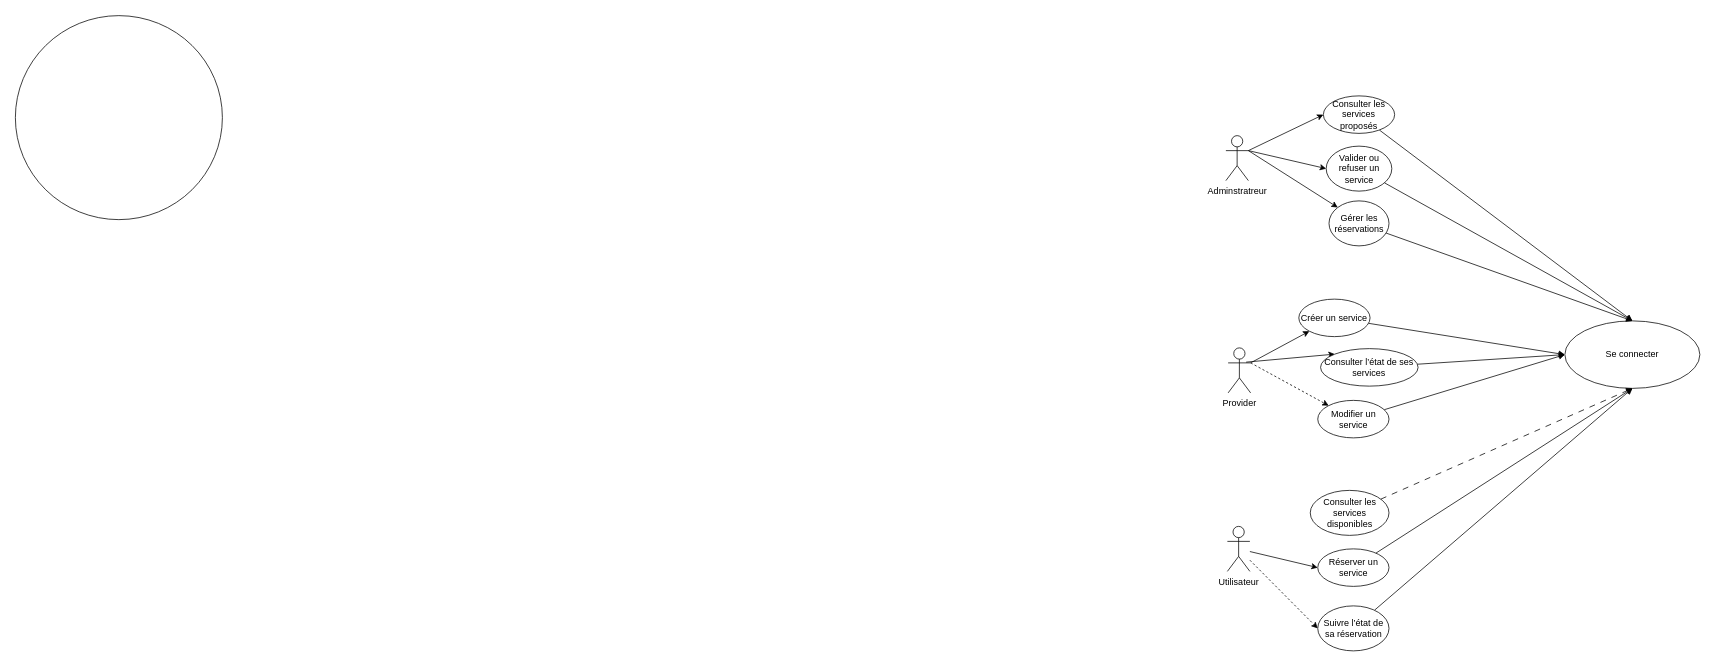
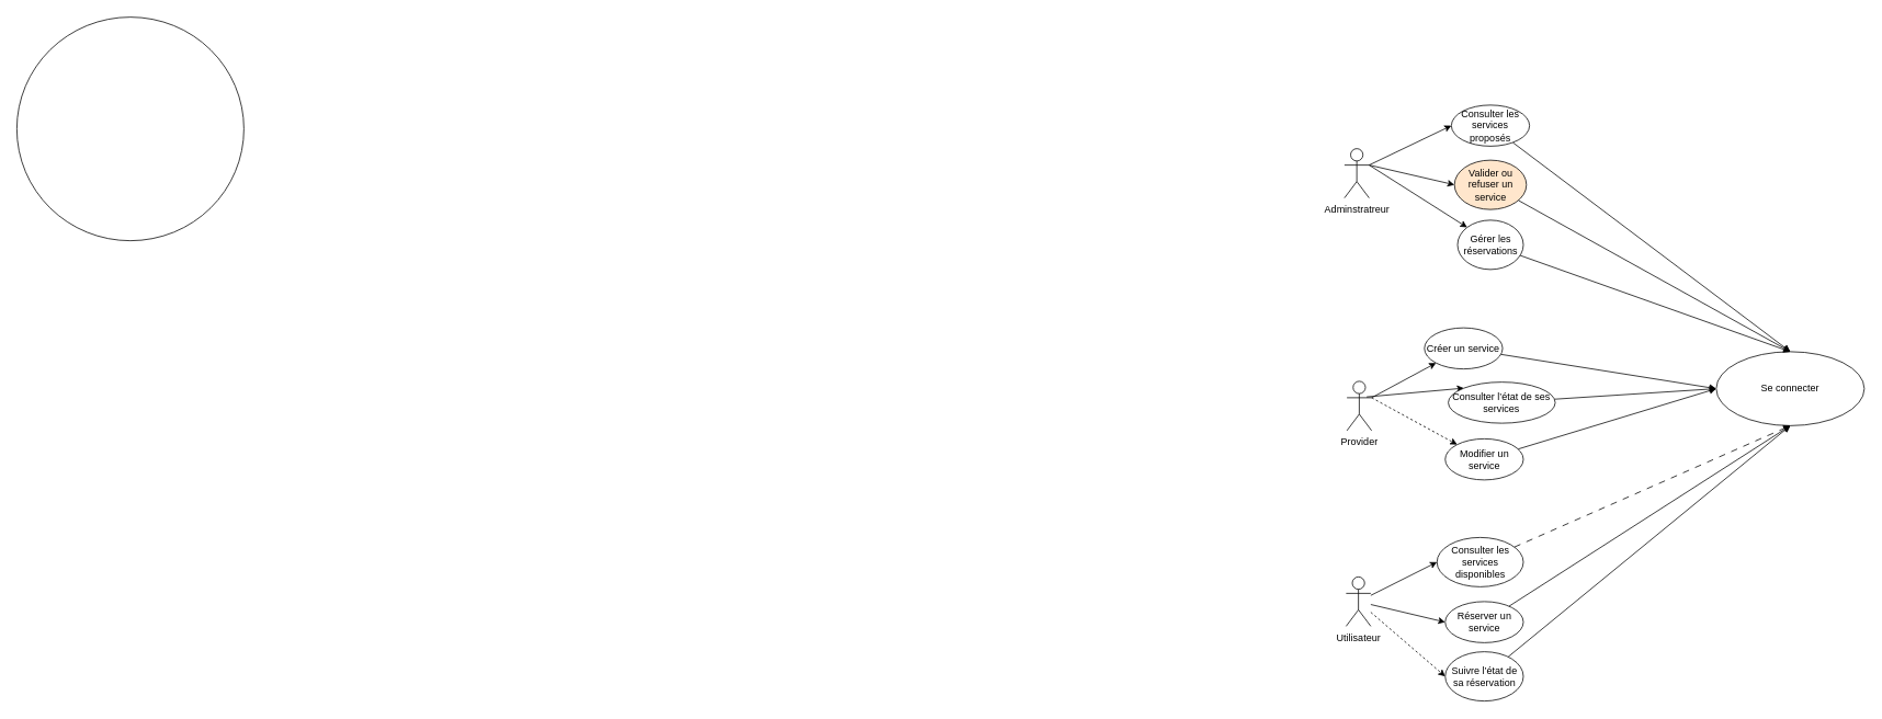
- <mxCell id="10" value="Valider ou refuser un service" style="ellipse;whiteSpace=wrap;html=1;strokeWidth=1;" vertex="1" parent="1"><mxGeometry x="1767.75" y="194" width="87.5" height="60" as="geometry" /></mxCell>
+ <mxCell id="10" value="Valider ou refuser un service" style="ellipse;whiteSpace=wrap;html=1;strokeWidth=1;fillColor=#ffe6cc;" vertex="1" parent="1"><mxGeometry x="1767.75" y="194" width="87.5" height="60" as="geometry" /></mxCell>
+ <mxCell id="23" style="edgeStyle=none;html=1;entryX=0;entryY=0.5;entryDx=0;entryDy=0;" edge="1" parent="1" source="26" target="32"><mxGeometry relative="1" as="geometry" /></mxCell>
- <mxCell id="30" value="Suivre l’état de sa réservation" style="ellipse;whiteSpace=wrap;html=1;strokeWidth=1;" vertex="1" parent="1"><mxGeometry x="1756.5" y="807" width="95" height="60" as="geometry" /></mxCell>
+ <mxCell id="30" value="Suivre l’état de sa réservation" style="ellipse;whiteSpace=wrap;html=1;strokeWidth=1;" vertex="1" parent="1"><mxGeometry x="1756.5" y="792" width="95" height="60" as="geometry" /></mxCell>
